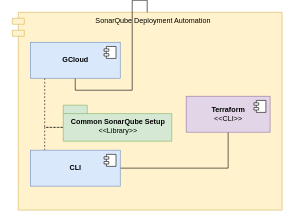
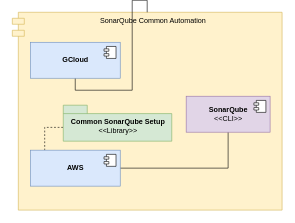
- <mxCell id="2" value="SonarQube Deployment Automation" style="shape=module;align=left;spacingLeft=20;align=center;verticalAlign=top;fillColor=#fff2cc;strokeColor=#d6b656;" parent="1" vertex="1"><mxGeometry x="20" y="20" width="450" height="330" as="geometry" /></mxCell>
+ <mxCell id="2" value="SonarQube Common Automation" style="shape=module;align=left;spacingLeft=20;align=center;verticalAlign=top;fillColor=#fff2cc;strokeColor=#d6b656;" parent="1" vertex="1"><mxGeometry x="20" y="20" width="450" height="330" as="geometry" /></mxCell>
- <mxCell id="3" style="edgeStyle=orthogonalEdgeStyle;rounded=0;orthogonalLoop=1;jettySize=auto;html=1;entryX=0;entryY=0;entryDx=0;entryDy=37;entryPerimeter=0;dashed=1;startArrow=none;startFill=0;endArrow=none;endFill=0;exitX=0.16;exitY=1;exitDx=0;exitDy=0;exitPerimeter=0;" parent="1" source="5" target="11" edge="1"><mxGeometry relative="1" as="geometry" /></mxCell>
- <mxCell id="12" value="&lt;b&gt;Terraform&lt;/b&gt;&lt;br&gt;&amp;lt;&amp;lt;CLI&amp;gt;&amp;gt;" style="html=1;dropTarget=0;fillColor=#e1d5e7;strokeColor=#9673a6;" parent="1" vertex="1"><mxGeometry x="310" y="160" width="140" height="60" as="geometry" /></mxCell>
+ <mxCell id="12" value="&lt;b&gt;SonarQube&lt;/b&gt;&lt;br&gt;&amp;lt;&amp;lt;CLI&amp;gt;&amp;gt;" style="html=1;dropTarget=0;fillColor=#e1d5e7;strokeColor=#9673a6;" parent="1" vertex="1"><mxGeometry x="310" y="160" width="140" height="60" as="geometry" /></mxCell>
- <mxCell id="9" value="&lt;b&gt;CLI&lt;/b&gt;" style="html=1;dropTarget=0;fillColor=#dae8fc;strokeColor=#6c8ebf;" parent="1" vertex="1"><mxGeometry x="50" y="250" width="150" height="60" as="geometry" /></mxCell>
+ <mxCell id="9" value="&lt;b&gt;AWS&lt;/b&gt;" style="html=1;dropTarget=0;fillColor=#dae8fc;strokeColor=#6c8ebf;" parent="1" vertex="1"><mxGeometry x="50" y="250" width="150" height="60" as="geometry" /></mxCell>
